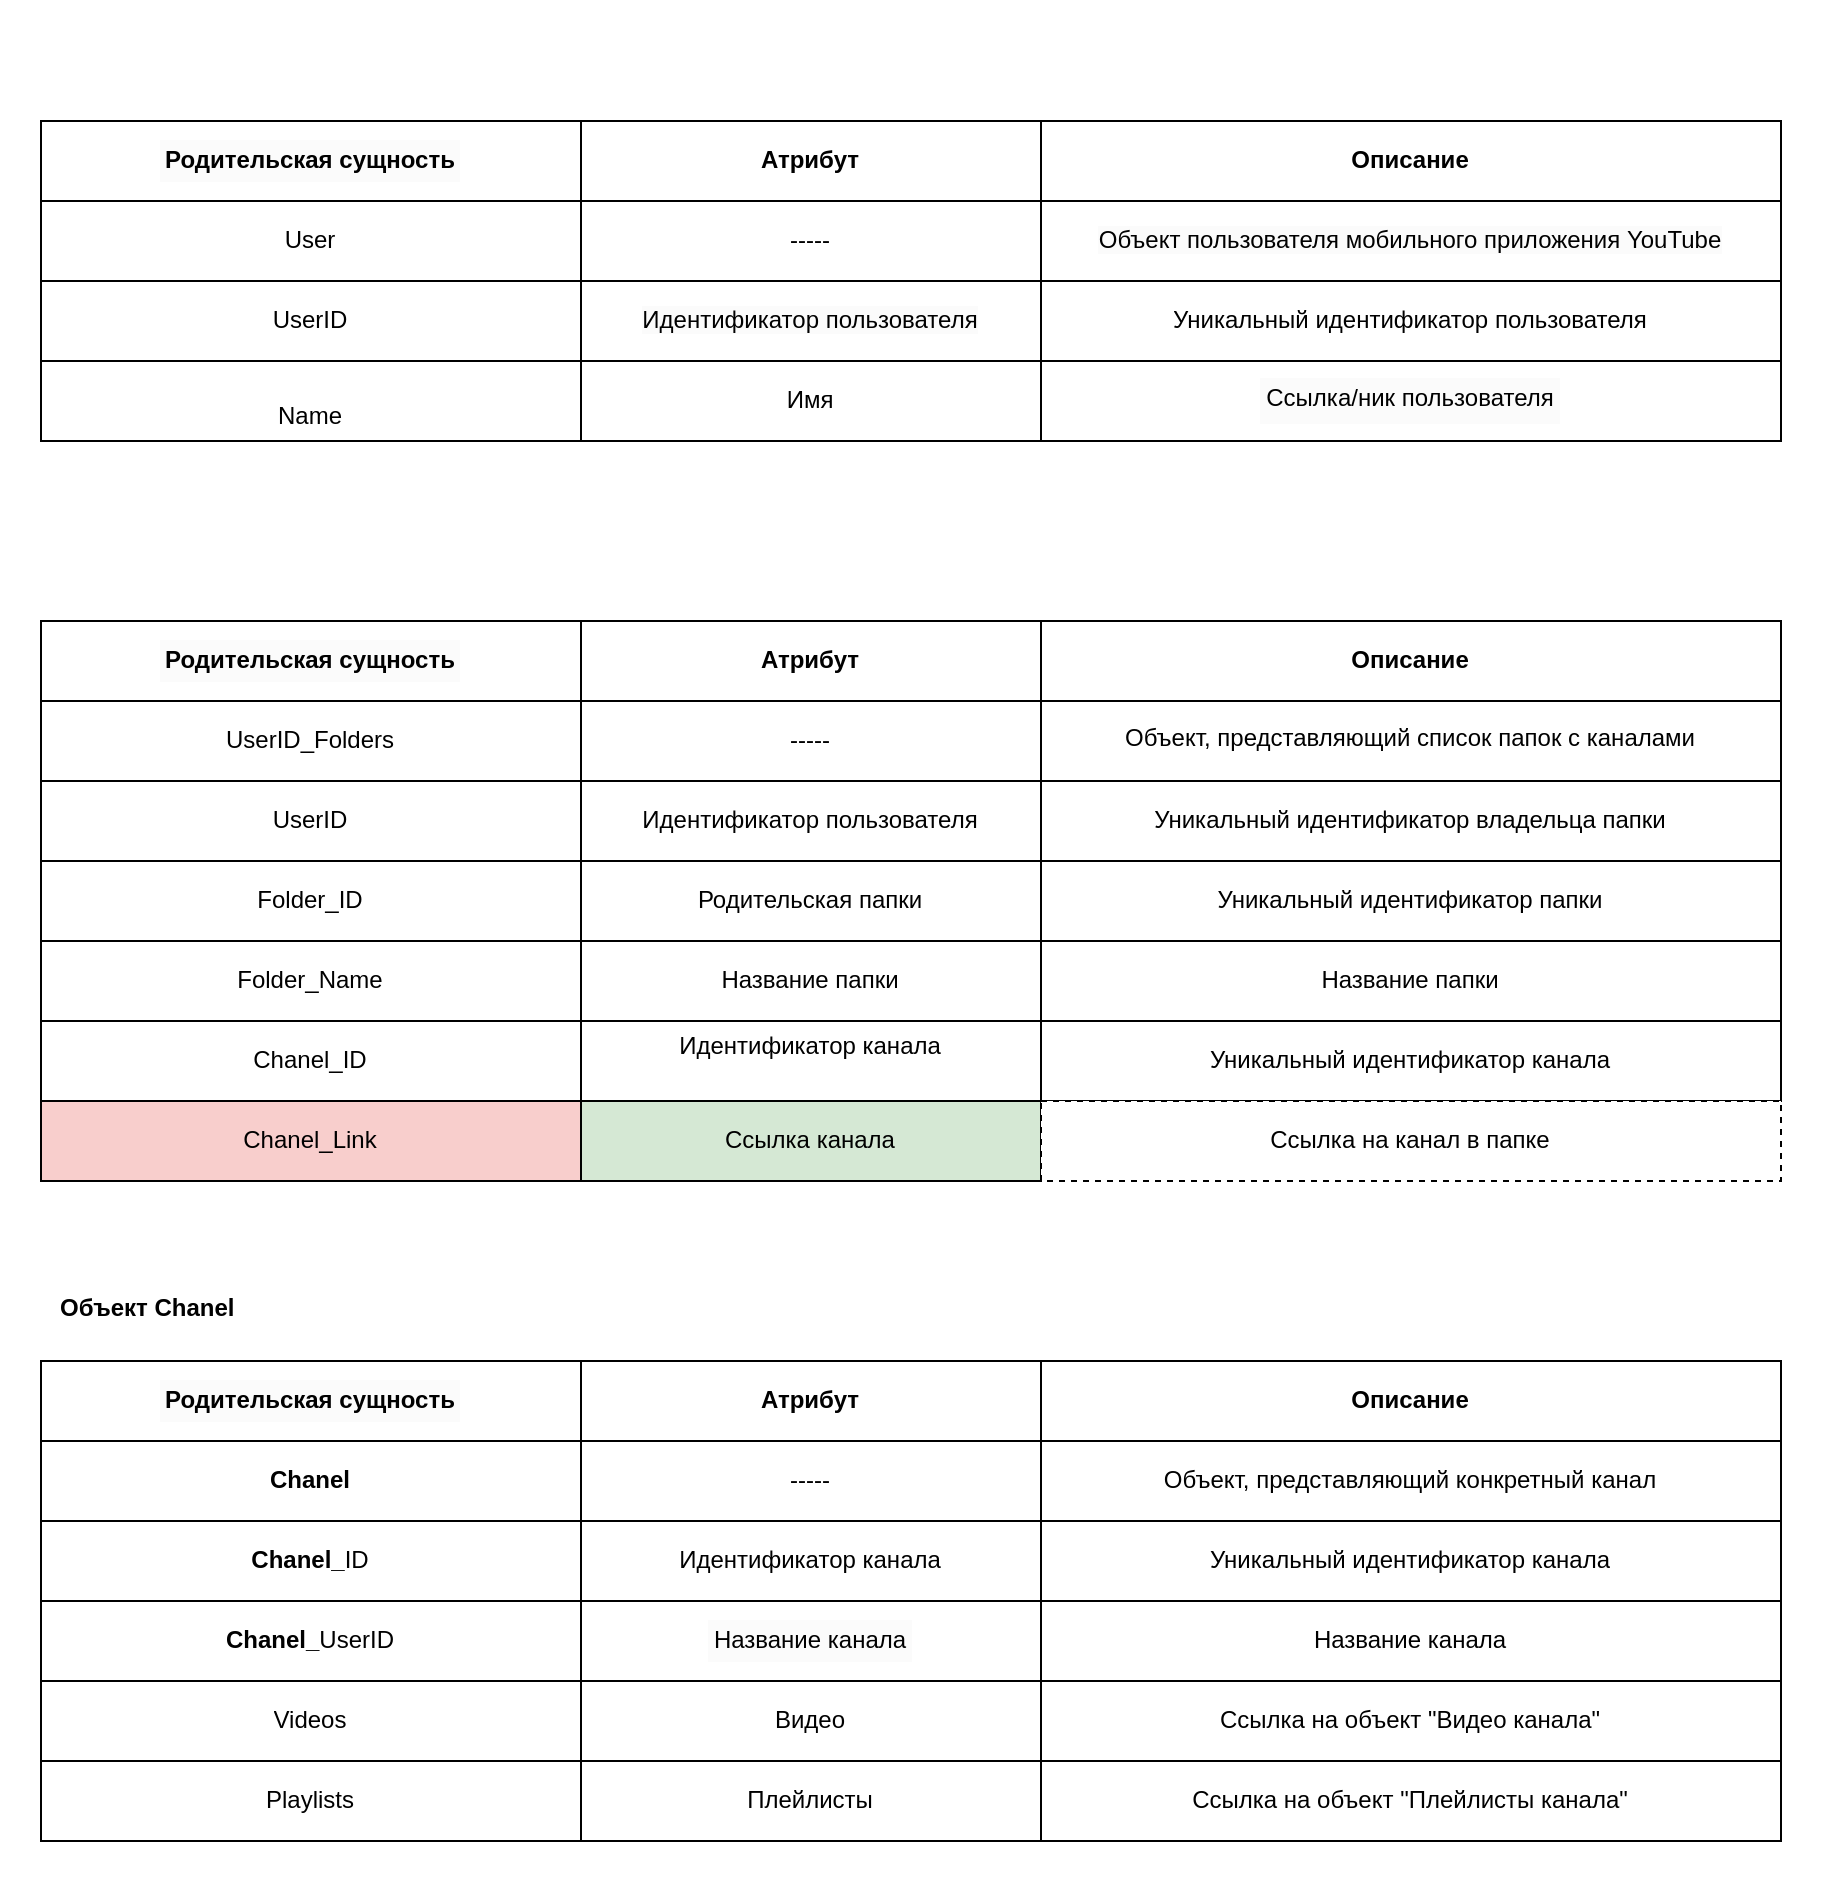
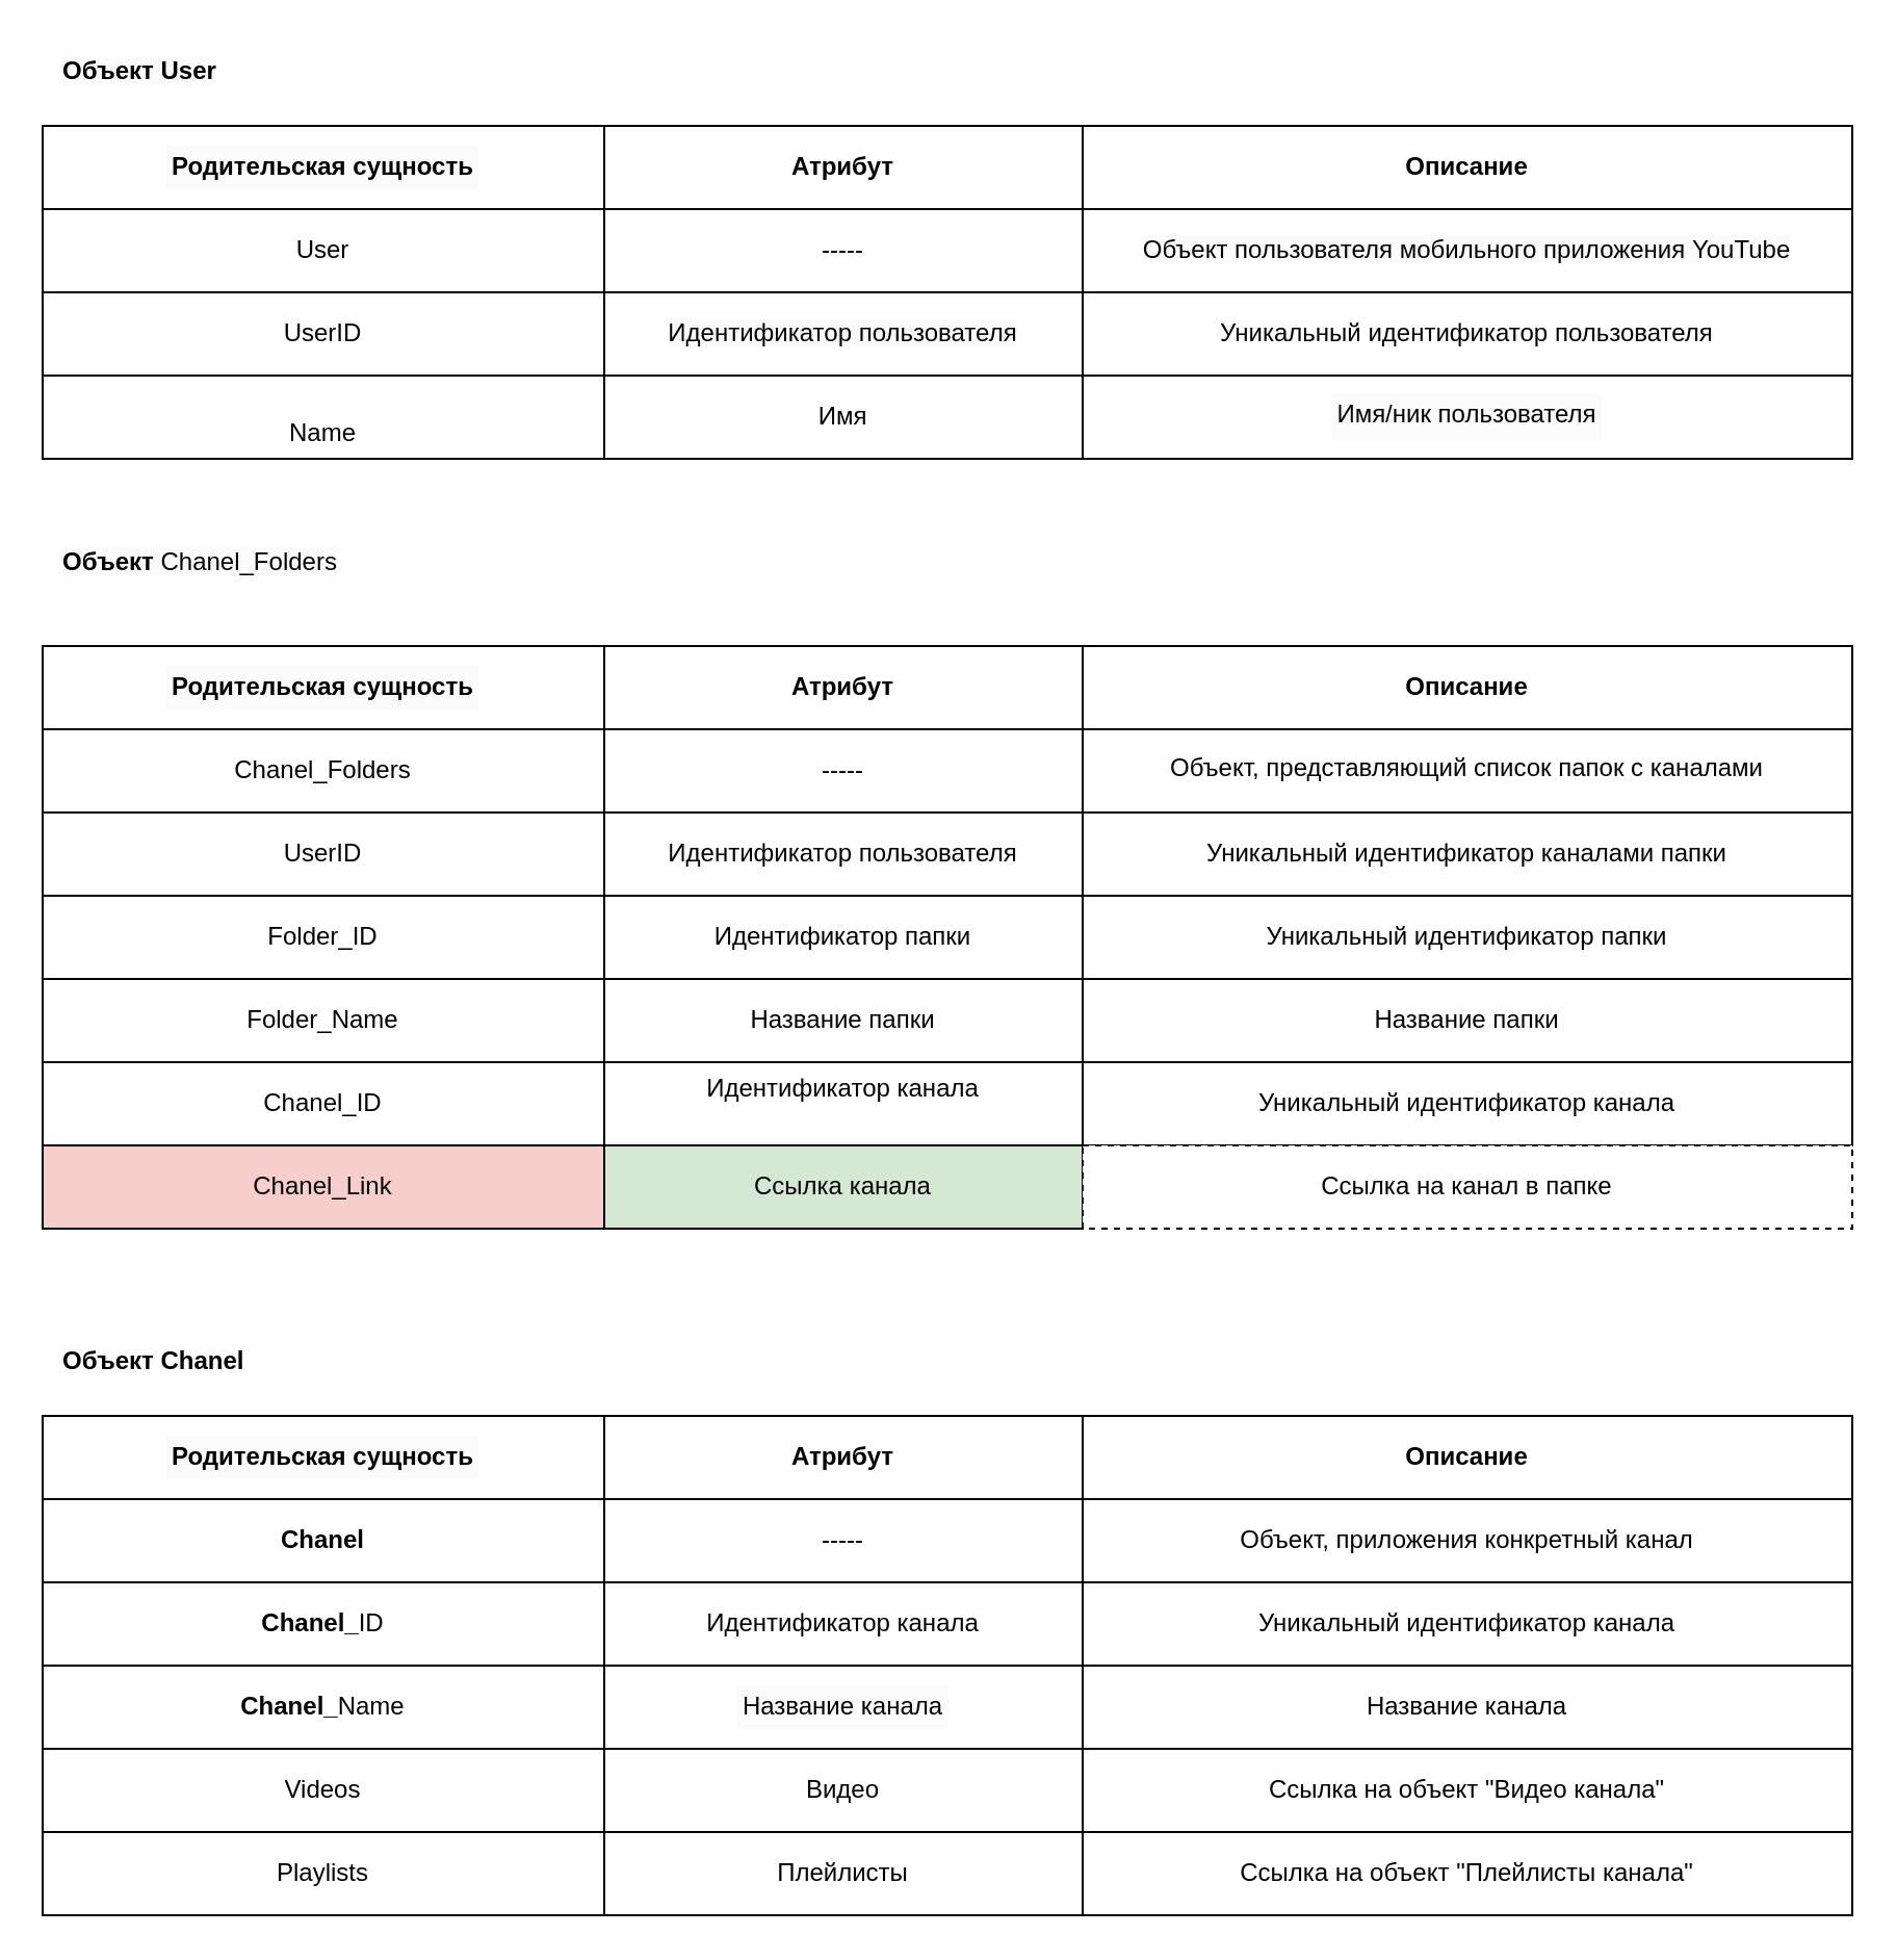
+ <mxCell id="19" value="&lt;span style=&quot;color: rgb(0, 0, 0); font-family: Helvetica; font-size: 12px; font-style: normal; font-variant-ligatures: normal; font-variant-caps: normal; font-weight: 700; letter-spacing: normal; orphans: 2; text-align: left; text-indent: 0px; text-transform: none; widows: 2; word-spacing: 0px; -webkit-text-stroke-width: 0px; white-space: normal; background-color: rgb(251, 251, 251); text-decoration-thickness: initial; text-decoration-style: initial; text-decoration-color: initial; display: inline !important; float: none;&quot;&gt;Объект User&lt;/span&gt;&lt;br class=&quot;Apple-interchange-newline&quot;&gt;" style="text;whiteSpace=wrap;html=1;" parent="1" vertex="1"><mxGeometry x="27.5" y="20" width="110" height="30" as="geometry" /></mxCell>
- <mxCell id="18" value="&lt;table style=&quot;forced-color-adjust: none; color: rgb(0, 0, 0); font-family: Helvetica; font-size: 12px; font-style: normal; font-variant-ligatures: normal; font-variant-caps: normal; font-weight: 400; letter-spacing: normal; orphans: 2; text-align: left; text-transform: none; widows: 2; word-spacing: 0px; -webkit-text-stroke-width: 0px; white-space: normal; background-color: rgb(251, 251, 251); text-decoration-thickness: initial; text-decoration-style: initial; text-decoration-color: initial;&quot;&gt;&lt;tbody style=&quot;forced-color-adjust: none;&quot;&gt;&lt;tr style=&quot;forced-color-adjust: none;&quot;&gt;&lt;td style=&quot;forced-color-adjust: none;&quot;&gt;Ссылка/ник пользователя&lt;/td&gt;&lt;/tr&gt;&lt;tr style=&quot;forced-color-adjust: none;&quot;&gt;&lt;/tr&gt;&lt;/tbody&gt;&lt;/table&gt;" style="shape=partialRectangle;html=1;whiteSpace=wrap;connectable=0;strokeColor=inherit;overflow=hidden;fillColor=none;top=0;left=0;bottom=0;right=0;pointerEvents=1;" parent="15" vertex="1"><mxGeometry x="500" width="370" height="40" as="geometry"><mxRectangle width="370" height="40" as="alternateBounds" /></mxGeometry></mxCell>
+ <mxCell id="18" value="&lt;table style=&quot;forced-color-adjust: none; color: rgb(0, 0, 0); font-family: Helvetica; font-size: 12px; font-style: normal; font-variant-ligatures: normal; font-variant-caps: normal; font-weight: 400; letter-spacing: normal; orphans: 2; text-align: left; text-transform: none; widows: 2; word-spacing: 0px; -webkit-text-stroke-width: 0px; white-space: normal; background-color: rgb(251, 251, 251); text-decoration-thickness: initial; text-decoration-style: initial; text-decoration-color: initial;&quot;&gt;&lt;tbody style=&quot;forced-color-adjust: none;&quot;&gt;&lt;tr style=&quot;forced-color-adjust: none;&quot;&gt;&lt;td style=&quot;forced-color-adjust: none;&quot;&gt;Имя/ник пользователя&lt;/td&gt;&lt;/tr&gt;&lt;tr style=&quot;forced-color-adjust: none;&quot;&gt;&lt;/tr&gt;&lt;/tbody&gt;&lt;/table&gt;" style="shape=partialRectangle;html=1;whiteSpace=wrap;connectable=0;strokeColor=inherit;overflow=hidden;fillColor=none;top=0;left=0;bottom=0;right=0;pointerEvents=1;" parent="15" vertex="1"><mxGeometry x="500" width="370" height="40" as="geometry"><mxRectangle width="370" height="40" as="alternateBounds" /></mxGeometry></mxCell>
+ <mxCell id="41" value="&lt;h4 style=&quot;forced-color-adjust: none; color: rgb(0, 0, 0); font-family: Helvetica; font-size: 12px; font-style: normal; font-variant-ligatures: normal; font-variant-caps: normal; letter-spacing: normal; orphans: 2; text-align: left; text-indent: 0px; text-transform: none; widows: 2; word-spacing: 0px; -webkit-text-stroke-width: 0px; white-space: normal; background-color: rgb(251, 251, 251); text-decoration-thickness: initial; text-decoration-style: initial; text-decoration-color: initial;&quot;&gt;Объект&amp;nbsp;&lt;span style=&quot;background-color: initial; font-weight: normal;&quot;&gt;Chanel_Folders&lt;/span&gt;&lt;/h4&gt;" style="text;whiteSpace=wrap;html=1;fontFamily=Helvetica;fontSize=12;fontColor=default;" parent="1" vertex="1"><mxGeometry x="27.5" y="240" width="130" height="30" as="geometry" /></mxCell>
- <mxCell id="26" value="&lt;span style=&quot;text-align: left;&quot;&gt;UserID_Folders&lt;/span&gt;" style="shape=partialRectangle;html=1;whiteSpace=wrap;connectable=1;strokeColor=inherit;overflow=hidden;fillColor=none;top=0;left=0;bottom=0;right=0;pointerEvents=1;movable=1;resizable=1;rotatable=1;deletable=1;editable=1;locked=0;" parent="25" vertex="1"><mxGeometry width="270" height="40" as="geometry"><mxRectangle width="270" height="40" as="alternateBounds" /></mxGeometry></mxCell>
+ <mxCell id="26" value="&lt;span style=&quot;text-align: left;&quot;&gt;Chanel_Folders&lt;/span&gt;" style="shape=partialRectangle;html=1;whiteSpace=wrap;connectable=1;strokeColor=inherit;overflow=hidden;fillColor=none;top=0;left=0;bottom=0;right=0;pointerEvents=1;movable=1;resizable=1;rotatable=1;deletable=1;editable=1;locked=0;" parent="25" vertex="1"><mxGeometry width="270" height="40" as="geometry"><mxRectangle width="270" height="40" as="alternateBounds" /></mxGeometry></mxCell>
- <mxCell id="32" value="&lt;span style=&quot;text-align: left;&quot;&gt;Уникальный идентификатор владельца папки&lt;/span&gt;" style="shape=partialRectangle;html=1;whiteSpace=wrap;connectable=1;strokeColor=inherit;overflow=hidden;fillColor=none;top=0;left=0;bottom=0;right=0;pointerEvents=1;movable=1;resizable=1;rotatable=1;deletable=1;editable=1;locked=0;" parent="29" vertex="1"><mxGeometry x="500" width="370" height="40" as="geometry"><mxRectangle width="370" height="40" as="alternateBounds" /></mxGeometry></mxCell>
+ <mxCell id="32" value="&lt;span style=&quot;text-align: left;&quot;&gt;Уникальный идентификатор каналами папки&lt;/span&gt;" style="shape=partialRectangle;html=1;whiteSpace=wrap;connectable=1;strokeColor=inherit;overflow=hidden;fillColor=none;top=0;left=0;bottom=0;right=0;pointerEvents=1;movable=1;resizable=1;rotatable=1;deletable=1;editable=1;locked=0;" parent="29" vertex="1"><mxGeometry x="500" width="370" height="40" as="geometry"><mxRectangle width="370" height="40" as="alternateBounds" /></mxGeometry></mxCell>
- <mxCell id="35" value="&lt;table style=&quot;text-align: left;&quot;&gt;&lt;tbody&gt;&lt;tr&gt;&lt;td&gt;Родительская папки&lt;br&gt;&lt;/td&gt;&lt;/tr&gt;&lt;/tbody&gt;&lt;/table&gt;" style="shape=partialRectangle;html=1;whiteSpace=wrap;connectable=1;strokeColor=inherit;overflow=hidden;fillColor=none;top=0;left=0;bottom=0;right=0;pointerEvents=1;movable=1;resizable=1;rotatable=1;deletable=1;editable=1;locked=0;" parent="33" vertex="1"><mxGeometry x="270" width="230" height="40" as="geometry"><mxRectangle width="230" height="40" as="alternateBounds" /></mxGeometry></mxCell>
+ <mxCell id="35" value="&lt;table style=&quot;text-align: left;&quot;&gt;&lt;tbody&gt;&lt;tr&gt;&lt;td&gt;Идентификатор папки&lt;br&gt;&lt;/td&gt;&lt;/tr&gt;&lt;/tbody&gt;&lt;/table&gt;" style="shape=partialRectangle;html=1;whiteSpace=wrap;connectable=1;strokeColor=inherit;overflow=hidden;fillColor=none;top=0;left=0;bottom=0;right=0;pointerEvents=1;movable=1;resizable=1;rotatable=1;deletable=1;editable=1;locked=0;" parent="33" vertex="1"><mxGeometry x="270" width="230" height="40" as="geometry"><mxRectangle width="230" height="40" as="alternateBounds" /></mxGeometry></mxCell>
- <mxCell id="50" value="&lt;span style=&quot;text-align: left;&quot;&gt;Объект, представляющий конкретный канал&lt;/span&gt;" style="shape=partialRectangle;html=1;whiteSpace=wrap;connectable=0;strokeColor=inherit;overflow=hidden;fillColor=none;top=0;left=0;bottom=0;right=0;pointerEvents=1;align=center;" parent="47" vertex="1"><mxGeometry x="500" width="370" height="40" as="geometry"><mxRectangle width="370" height="40" as="alternateBounds" /></mxGeometry></mxCell>
+ <mxCell id="50" value="&lt;span style=&quot;text-align: left;&quot;&gt;Объект, приложения конкретный канал&lt;/span&gt;" style="shape=partialRectangle;html=1;whiteSpace=wrap;connectable=0;strokeColor=inherit;overflow=hidden;fillColor=none;top=0;left=0;bottom=0;right=0;pointerEvents=1;align=center;" parent="47" vertex="1"><mxGeometry x="500" width="370" height="40" as="geometry"><mxRectangle width="370" height="40" as="alternateBounds" /></mxGeometry></mxCell>
- <mxCell id="56" value="&lt;b style=&quot;text-align: left;&quot;&gt;Chanel_&lt;/b&gt;&lt;span style=&quot;text-align: left;&quot;&gt;UserID&lt;/span&gt;" style="shape=partialRectangle;html=1;whiteSpace=wrap;connectable=0;strokeColor=inherit;overflow=hidden;fillColor=none;top=0;left=0;bottom=0;right=0;pointerEvents=1;" parent="55" vertex="1"><mxGeometry width="270" height="40" as="geometry"><mxRectangle width="270" height="40" as="alternateBounds" /></mxGeometry></mxCell>
+ <mxCell id="56" value="&lt;b style=&quot;text-align: left;&quot;&gt;Chanel_&lt;/b&gt;&lt;span style=&quot;text-align: left;&quot;&gt;Name&lt;/span&gt;" style="shape=partialRectangle;html=1;whiteSpace=wrap;connectable=0;strokeColor=inherit;overflow=hidden;fillColor=none;top=0;left=0;bottom=0;right=0;pointerEvents=1;" parent="55" vertex="1"><mxGeometry width="270" height="40" as="geometry"><mxRectangle width="270" height="40" as="alternateBounds" /></mxGeometry></mxCell>
